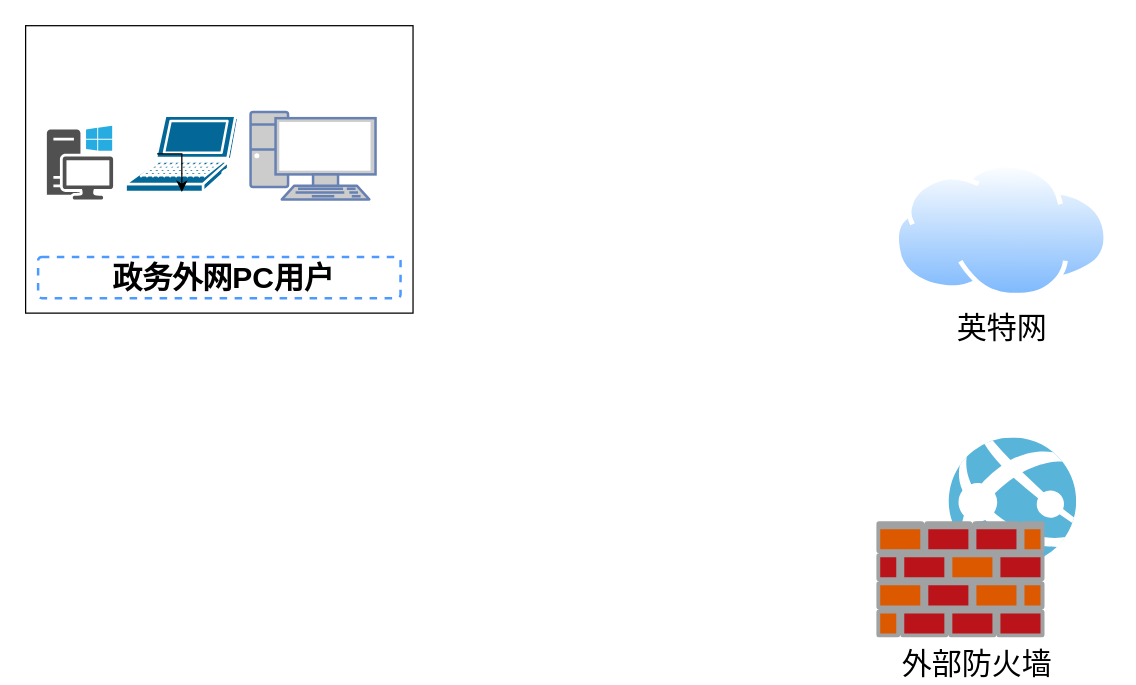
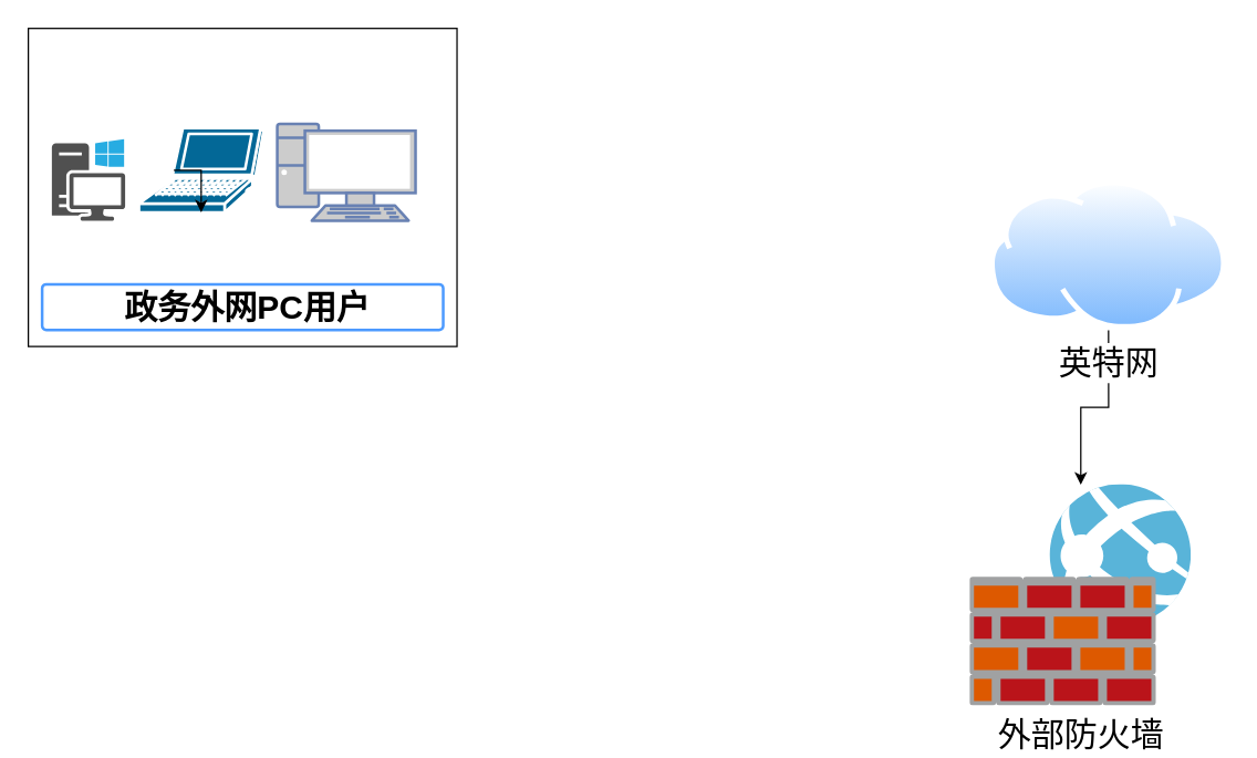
- <mxCell id="10" value="&lt;font style=&quot;font-size: 24px;&quot;&gt;&lt;b&gt;政务外网PC用户&lt;/b&gt;&lt;/font&gt;" style="rounded=1;arcSize=9;align=center;spacingLeft=5;strokeColor=#4C9AFF;html=1;strokeWidth=2;fontSize=12;dashed=1;" vertex="1" parent="1"><mxGeometry x="30" y="205" width="290" height="33" as="geometry" /></mxCell>
+ <mxCell id="10" value="&lt;font style=&quot;font-size: 24px;&quot;&gt;&lt;b&gt;政务外网PC用户&lt;/b&gt;&lt;/font&gt;" style="rounded=1;arcSize=9;align=center;spacingLeft=5;strokeColor=#4C9AFF;html=1;strokeWidth=2;fontSize=12" vertex="1" parent="1"><mxGeometry x="30" y="205" width="290" height="33" as="geometry" /></mxCell>
+ <mxCell id="4" value="" style="edgeStyle=orthogonalEdgeStyle;rounded=0;orthogonalLoop=1;jettySize=auto;html=1;" edge="1" parent="1" source="5" target="3"><mxGeometry relative="1" as="geometry" /></mxCell>
